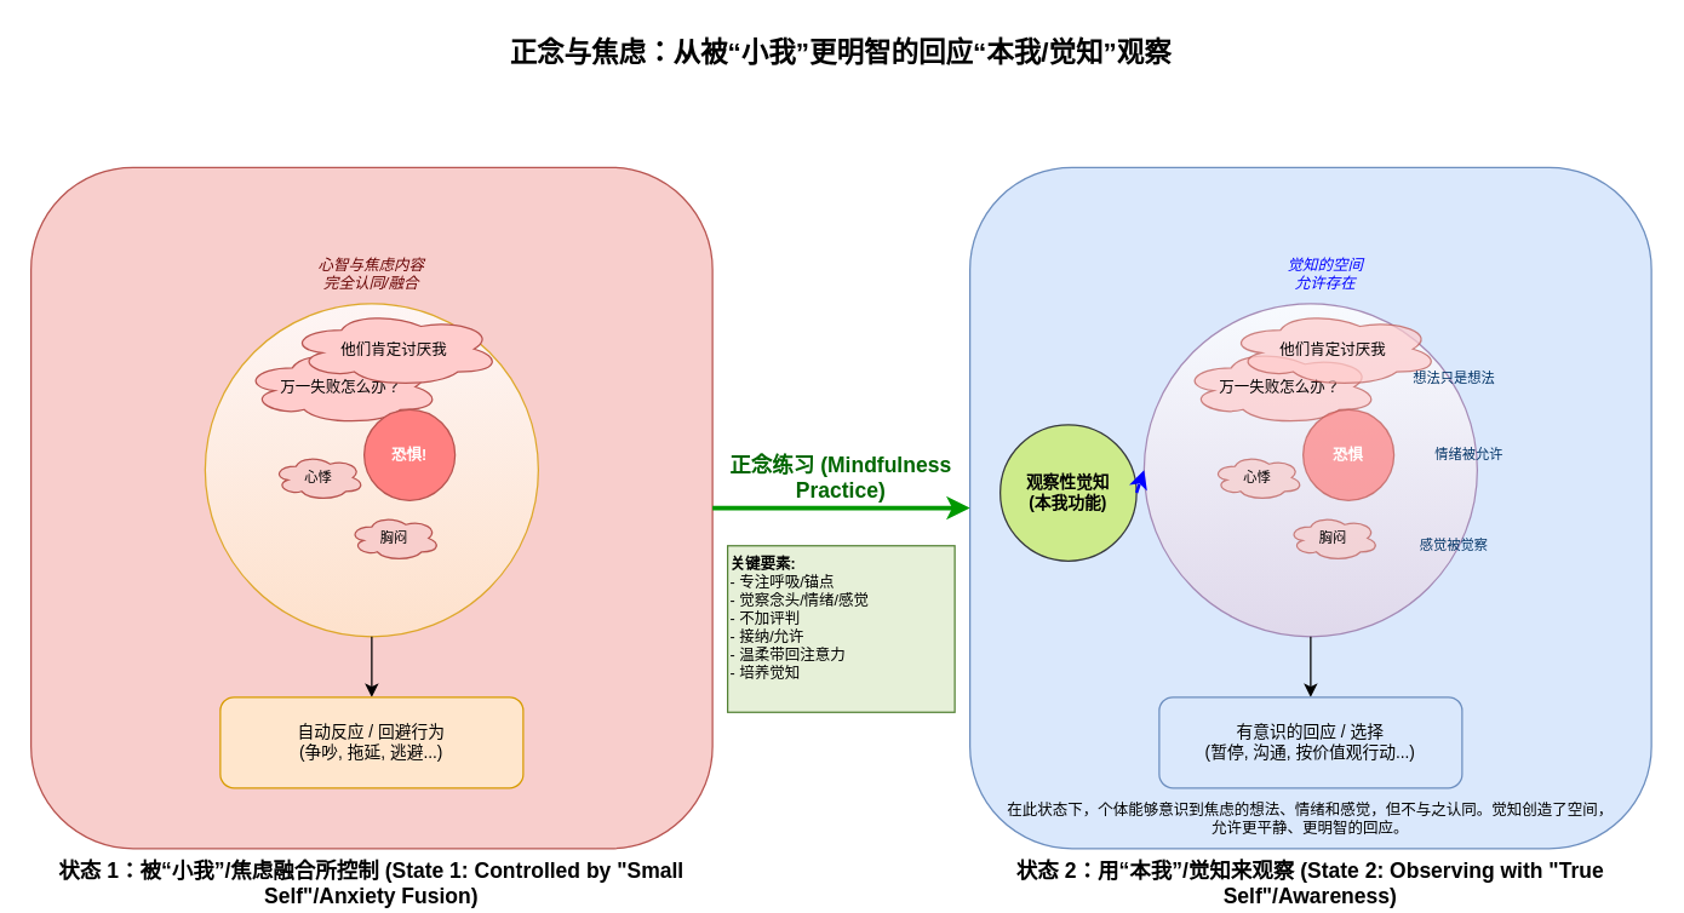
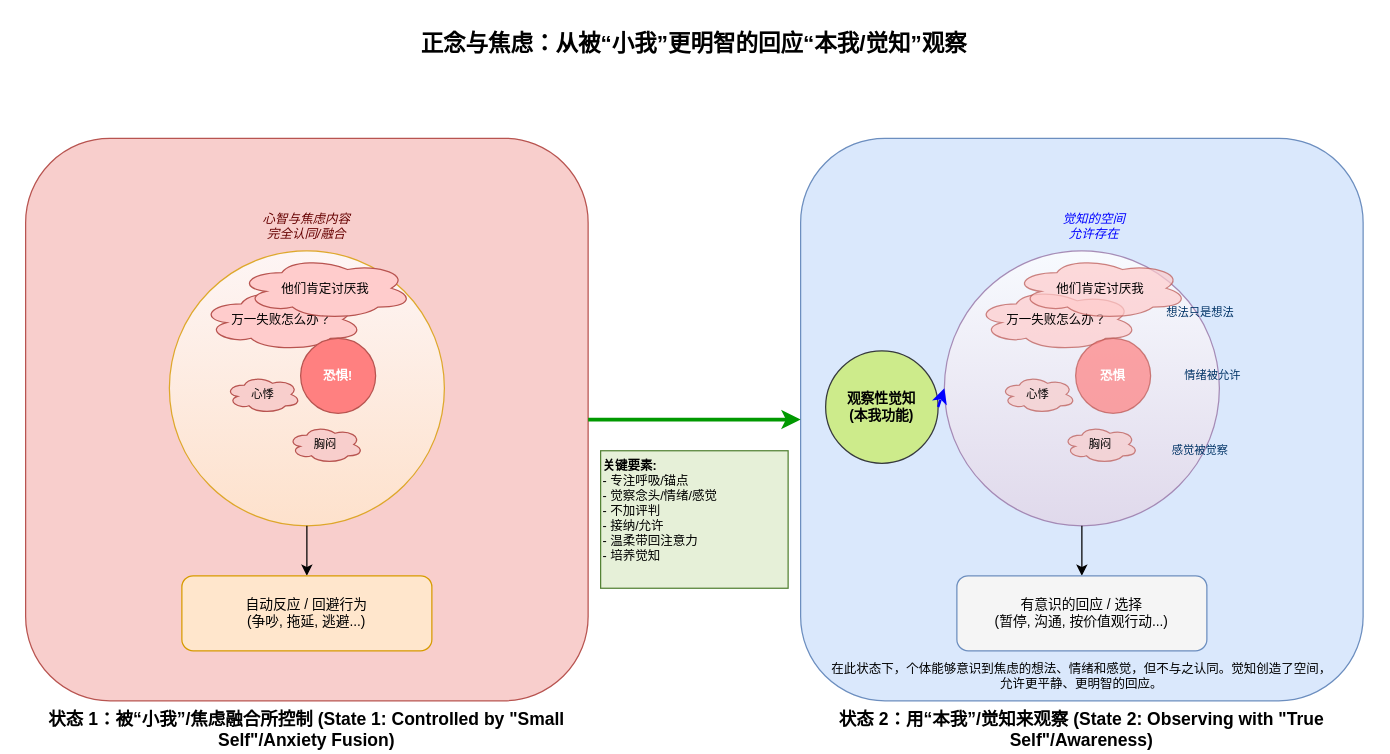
- <mxCell id="28" value="正念练习 (Mindfulness Practice)" style="text;html=1;strokeColor=none;fillColor=none;align=center;verticalAlign=middle;whiteSpace=wrap;rounded=0;fontSize=14;fontStyle=1;fontColor=#006600;" vertex="1" parent="1"><mxGeometry x="480" y="300" width="150" height="30" as="geometry" /></mxCell>
- <mxCell id="26" value="有意识的回应 / 选择&lt;br&gt;(暂停, 沟通, 按价值观行动...)" style="rounded=1;whiteSpace=wrap;html=1;fillColor=#dae8fc;strokeColor=#6c8ebf;fontSize=11;" vertex="1" parent="1"><mxGeometry x="765" y="460" width="200" height="60" as="geometry" /></mxCell>
+ <mxCell id="26" value="有意识的回应 / 选择&lt;br&gt;(暂停, 沟通, 按价值观行动...)" style="rounded=1;whiteSpace=wrap;html=1;fillColor=#f5f5f5;strokeColor=#6c8ebf;fontSize=11;" vertex="1" parent="1"><mxGeometry x="765" y="460" width="200" height="60" as="geometry" /></mxCell>
